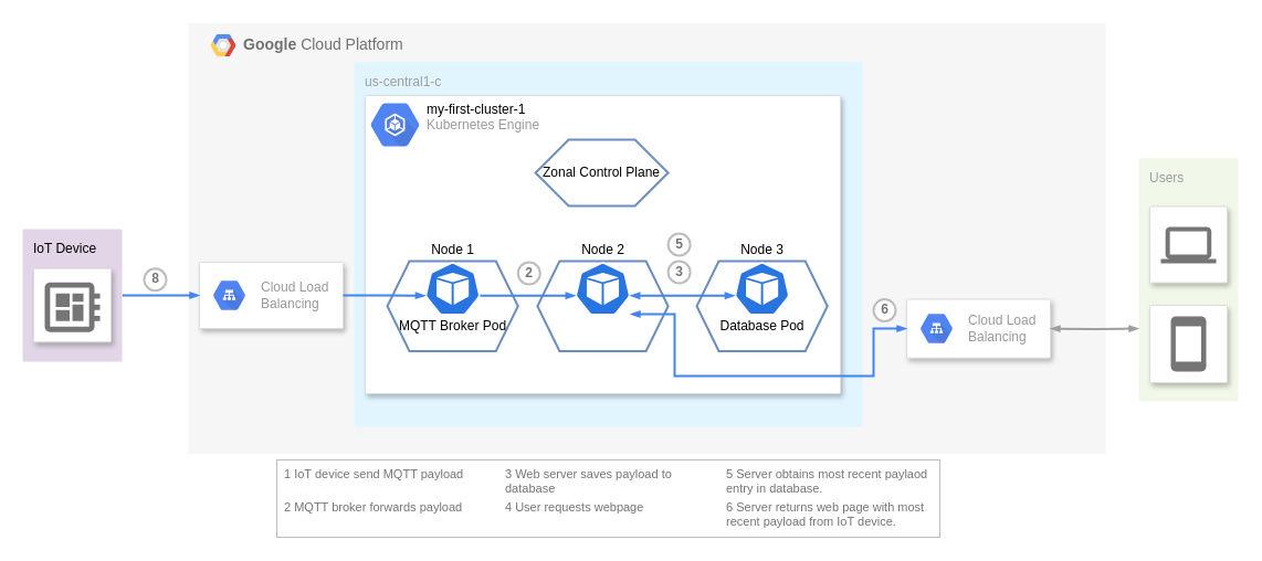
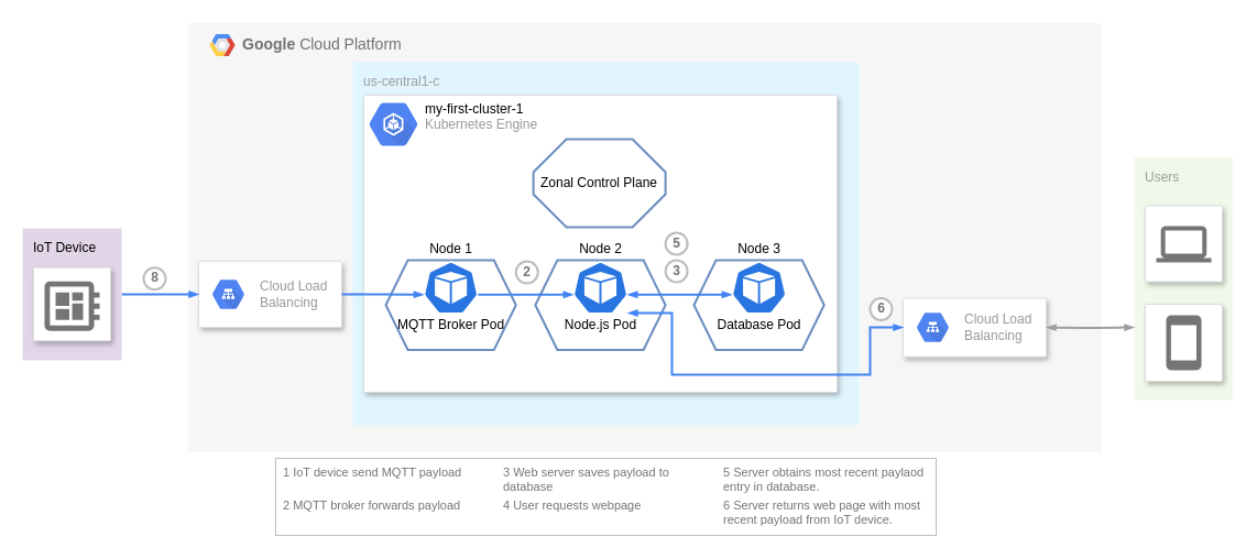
- <mxCell id="34" value="Zonal Control Plane" style="whiteSpace=wrap;html=1;shape=mxgraph.basic.octagon2;align=center;verticalAlign=middle;dx=15;strokeColor=#6C8EBF;strokeWidth=2;fillColor=default;" vertex="1" parent="25"><mxGeometry x="154.12" y="40" width="120" height="60" as="geometry" /></mxCell>
+ <mxCell id="34" value="Zonal Control Plane" style="whiteSpace=wrap;html=1;shape=mxgraph.basic.octagon2;align=center;verticalAlign=middle;dx=15;strokeColor=#6C8EBF;strokeWidth=2;fillColor=default;" vertex="1" parent="25"><mxGeometry x="154.12" y="40" width="120" height="80" as="geometry" /></mxCell>
+ <mxCell id="43" value="Node.js Pod" style="text;html=1;align=center;verticalAlign=middle;resizable=0;points=[];autosize=1;strokeColor=none;fillColor=none;" vertex="1" parent="40"><mxGeometry x="19.13" y="49.001" width="80" height="20" as="geometry" /></mxCell>
